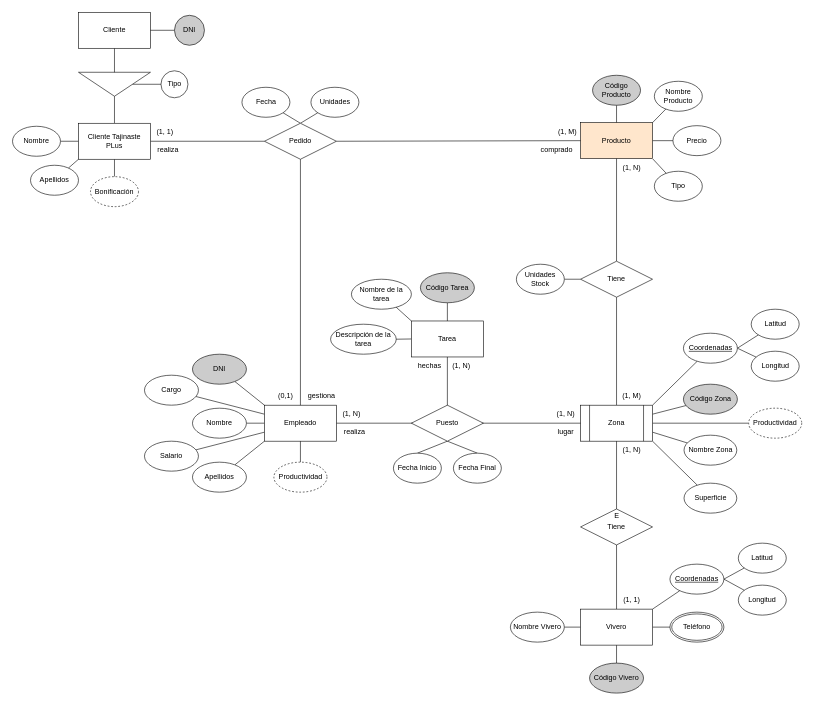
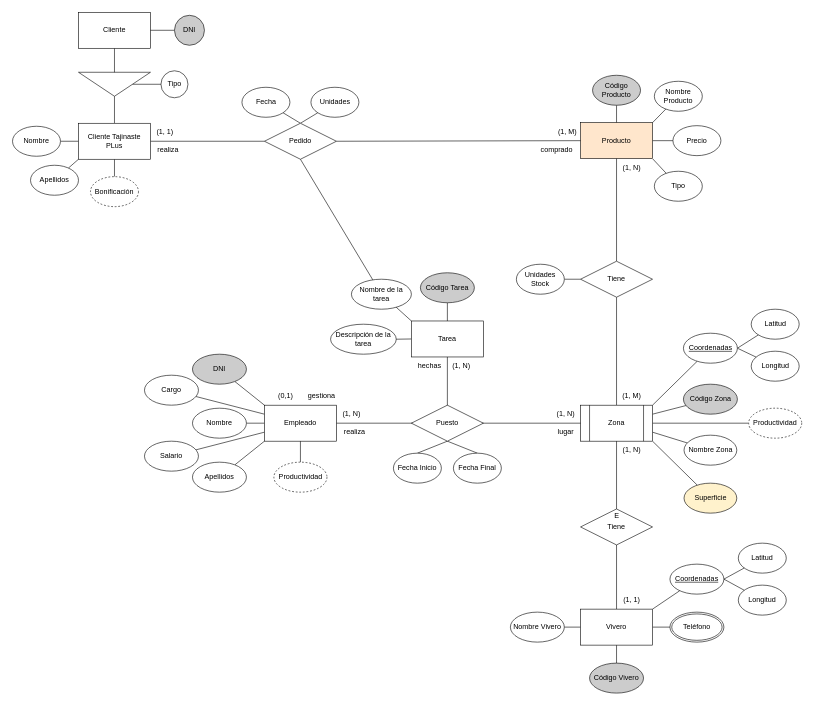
- <mxCell id="59" style="rounded=0;orthogonalLoop=1;jettySize=auto;html=1;exitX=0.5;exitY=1;exitDx=0;exitDy=0;entryX=0.5;entryY=0;entryDx=0;entryDy=0;endArrow=none;endFill=0;" edge="1" parent="1" source="62" target="42"><mxGeometry relative="1" as="geometry" /></mxCell>
+ <mxCell id="59" style="rounded=0;orthogonalLoop=1;jettySize=auto;html=1;exitX=0.5;exitY=1;exitDx=0;exitDy=0;endArrow=none;endFill=0;" edge="1" parent="1" source="62" target="46"><mxGeometry relative="1" as="geometry" /></mxCell>
- <mxCell id="101" value="Superficie" style="ellipse;whiteSpace=wrap;html=1;" vertex="1" parent="1"><mxGeometry x="1139.5" y="805" width="88" height="50" as="geometry" /></mxCell>
+ <mxCell id="101" value="Superficie" style="ellipse;whiteSpace=wrap;html=1;fillColor=#fff2cc;" vertex="1" parent="1"><mxGeometry x="1139.5" y="805" width="88" height="50" as="geometry" /></mxCell>
